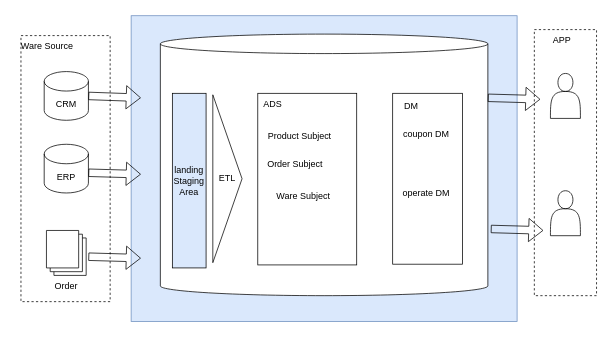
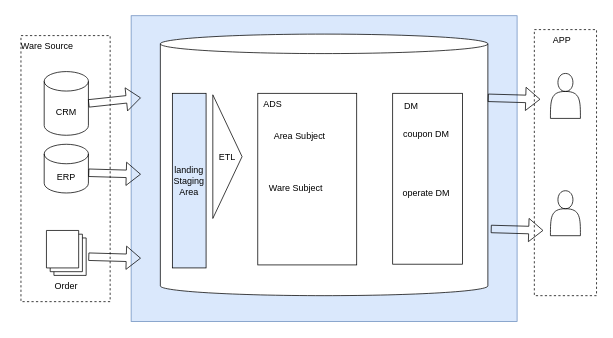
- <mxCell id="3" value="CRM" style="shape=cylinder3;whiteSpace=wrap;html=1;boundedLbl=1;backgroundOutline=1;size=13;" vertex="1" parent="1"><mxGeometry x="58" y="95" width="59" height="65" as="geometry" /></mxCell>
+ <mxCell id="3" value="CRM" style="shape=cylinder3;whiteSpace=wrap;html=1;boundedLbl=1;backgroundOutline=1;size=13;" vertex="1" parent="1"><mxGeometry x="58" y="95" width="59" height="85" as="geometry" /></mxCell>
- <mxCell id="14" value="Product Subject" style="text;html=1;strokeColor=none;fillColor=none;align=center;verticalAlign=middle;whiteSpace=wrap;rounded=0;" vertex="1" parent="1"><mxGeometry x="351" y="167" width="96" height="30" as="geometry" /></mxCell>
+ <mxCell id="14" value="Area Subject" style="text;html=1;strokeColor=none;fillColor=none;align=center;verticalAlign=middle;whiteSpace=wrap;rounded=0;" vertex="1" parent="1"><mxGeometry x="351" y="167" width="96" height="30" as="geometry" /></mxCell>
- <mxCell id="15" value="Order Subject" style="text;html=1;strokeColor=none;fillColor=none;align=center;verticalAlign=middle;whiteSpace=wrap;rounded=0;" vertex="1" parent="1"><mxGeometry x="347" y="204" width="92" height="30" as="geometry" /></mxCell>
- <mxCell id="12" value="ETL" style="triangle;whiteSpace=wrap;html=1;" vertex="1" parent="1"><mxGeometry x="283" y="126" width="39" height="224" as="geometry" /></mxCell>
+ <mxCell id="12" value="ETL" style="triangle;whiteSpace=wrap;html=1;" vertex="1" parent="1"><mxGeometry x="283" y="126" width="39" height="165" as="geometry" /></mxCell>
- <mxCell id="16" value="Ware Subject" style="text;html=1;strokeColor=none;fillColor=none;align=center;verticalAlign=middle;whiteSpace=wrap;rounded=0;" vertex="1" parent="1"><mxGeometry x="361" y="246" width="86" height="30" as="geometry" /></mxCell>
+ <mxCell id="16" value="Ware Subject" style="text;html=1;strokeColor=none;fillColor=none;align=center;verticalAlign=middle;whiteSpace=wrap;rounded=0;" vertex="1" parent="1"><mxGeometry x="351" y="236" width="86" height="30" as="geometry" /></mxCell>
